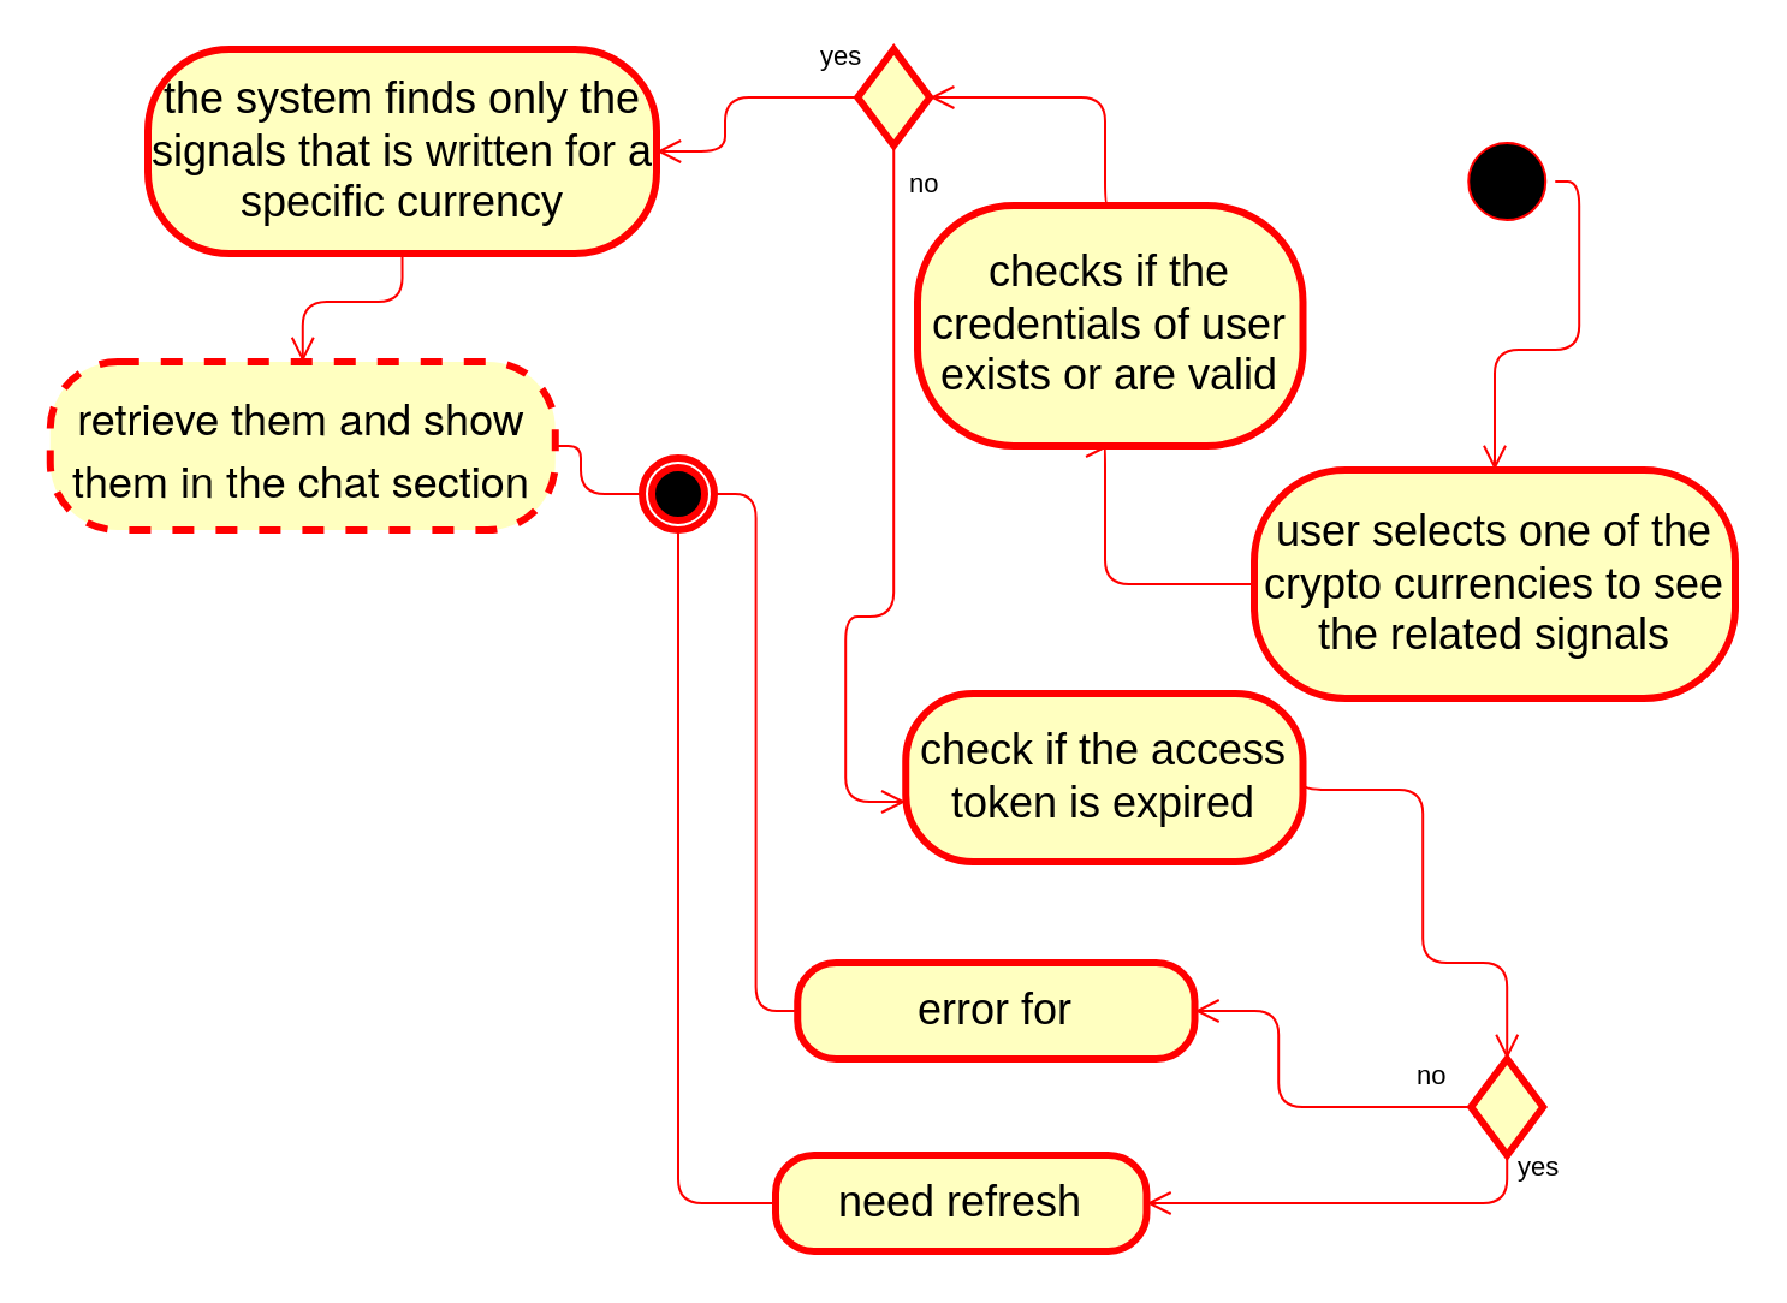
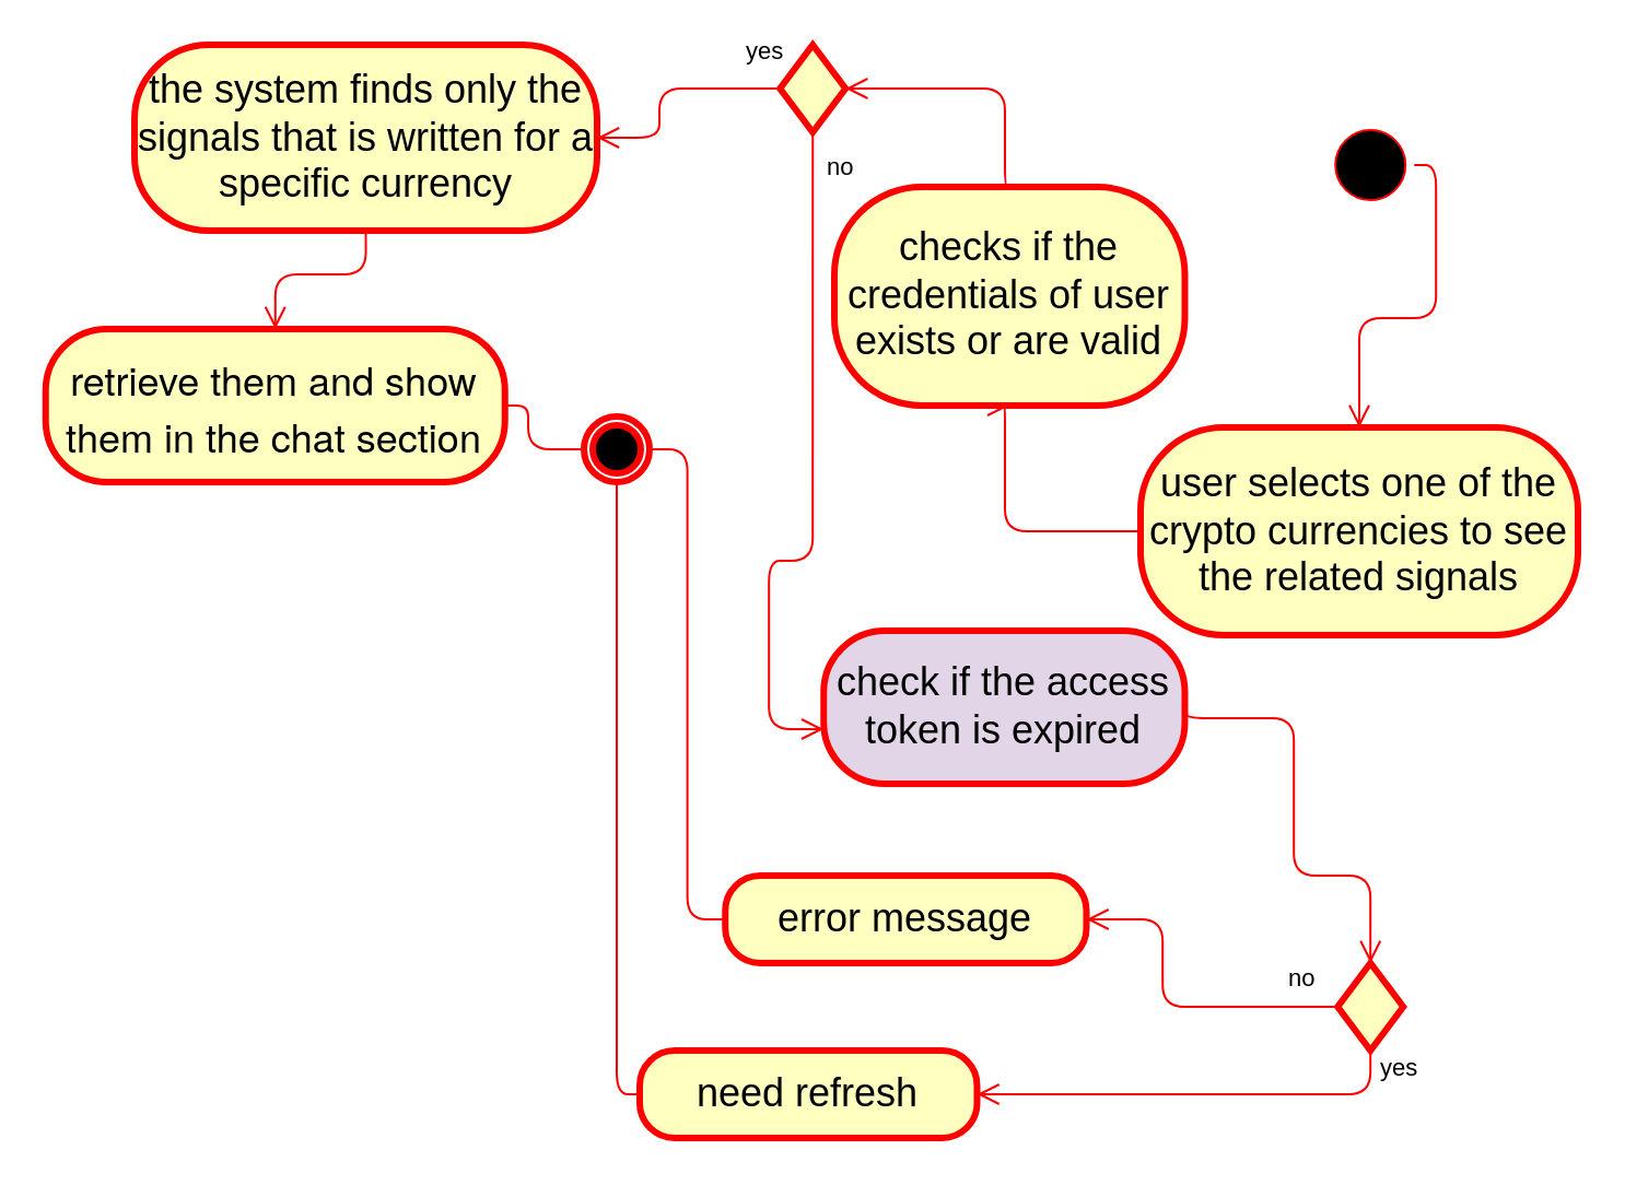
- <mxCell id="4" value="&lt;p style=&quot;margin: 0px; font-variant-numeric: normal; font-variant-east-asian: normal; font-variant-alternates: normal; font-size-adjust: none; font-kerning: auto; font-optical-sizing: auto; font-feature-settings: normal; font-variation-settings: normal; font-variant-position: normal; font-stretch: normal; line-height: normal; font-family: &amp;quot;Helvetica Neue&amp;quot;;&quot; class=&quot;p1&quot;&gt;retrieve them and show them in the chat section&lt;/p&gt;" style="rounded=1;whiteSpace=wrap;html=1;arcSize=40;fontColor=#000000;fillColor=#ffffc0;strokeColor=#ff0000;strokeWidth=3;fontFamily=Helvetica;fontSize=18;align=center;dashed=1;" vertex="1" parent="1"><mxGeometry x="20.38" y="150" width="210" height="70" as="geometry" /></mxCell>
+ <mxCell id="4" value="&lt;p style=&quot;margin: 0px; font-variant-numeric: normal; font-variant-east-asian: normal; font-variant-alternates: normal; font-size-adjust: none; font-kerning: auto; font-optical-sizing: auto; font-feature-settings: normal; font-variation-settings: normal; font-variant-position: normal; font-stretch: normal; line-height: normal; font-family: &amp;quot;Helvetica Neue&amp;quot;;&quot; class=&quot;p1&quot;&gt;retrieve them and show them in the chat section&lt;/p&gt;" style="rounded=1;whiteSpace=wrap;html=1;arcSize=40;fontColor=#000000;fillColor=#ffffc0;strokeColor=#ff0000;strokeWidth=3;fontFamily=Helvetica;fontSize=18;align=center;" vertex="1" parent="1"><mxGeometry x="20.38" y="150" width="210" height="70" as="geometry" /></mxCell>
- <mxCell id="14" value="check if the access token is expired" style="rounded=1;whiteSpace=wrap;html=1;arcSize=40;fontColor=#000000;fillColor=#ffffc0;strokeColor=#ff0000;strokeWidth=3;fontSize=18;" vertex="1" parent="1"><mxGeometry x="376.12" y="288" width="165.13" height="70" as="geometry" /></mxCell>
+ <mxCell id="14" value="check if the access token is expired" style="rounded=1;whiteSpace=wrap;html=1;arcSize=40;fontColor=#000000;fillColor=#e1d5e7;strokeColor=#ff0000;strokeWidth=3;fontSize=18;" vertex="1" parent="1"><mxGeometry x="376.12" y="288" width="165.13" height="70" as="geometry" /></mxCell>
- <mxCell id="19" value="error for" style="rounded=1;whiteSpace=wrap;html=1;arcSize=40;fontColor=#000000;fillColor=#ffffc0;strokeColor=#ff0000;strokeWidth=3;fontSize=18;" vertex="1" parent="1"><mxGeometry x="331.12" y="400" width="165.13" height="40" as="geometry" /></mxCell>
+ <mxCell id="19" value="error message" style="rounded=1;whiteSpace=wrap;html=1;arcSize=40;fontColor=#000000;fillColor=#ffffc0;strokeColor=#ff0000;strokeWidth=3;fontSize=18;" vertex="1" parent="1"><mxGeometry x="331.12" y="400" width="165.13" height="40" as="geometry" /></mxCell>
- <mxCell id="20" value="need refresh" style="rounded=1;whiteSpace=wrap;html=1;arcSize=40;fontColor=#000000;fillColor=#ffffc0;strokeColor=#ff0000;strokeWidth=3;fontSize=18;" vertex="1" parent="1"><mxGeometry x="322" y="480" width="154.25" height="40" as="geometry" /></mxCell>
+ <mxCell id="20" value="need refresh" style="rounded=1;whiteSpace=wrap;html=1;arcSize=40;fontColor=#000000;fillColor=#ffffc0;strokeColor=#ff0000;strokeWidth=3;fontSize=18;" vertex="1" parent="1"><mxGeometry x="292" y="480" width="154.25" height="40" as="geometry" /></mxCell>
